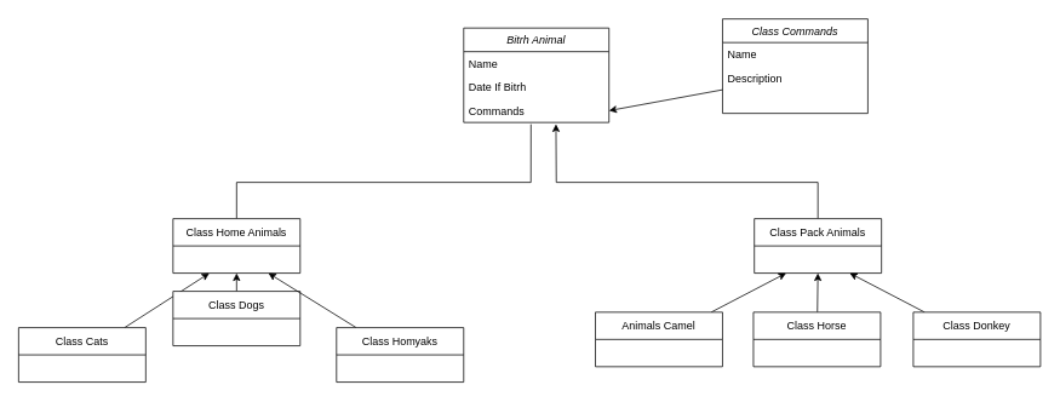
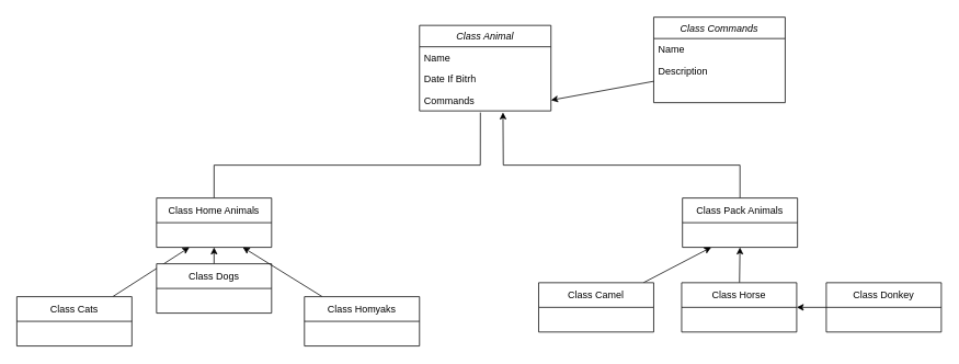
- <mxCell id="2" value="Bitrh Animal" style="swimlane;fontStyle=2;align=center;verticalAlign=top;childLayout=stackLayout;horizontal=1;startSize=26;horizontalStack=0;resizeParent=1;resizeLast=0;collapsible=1;marginBottom=0;rounded=0;shadow=0;strokeWidth=1;" parent="1" vertex="1"><mxGeometry x="510" y="30" width="160" height="104" as="geometry"><mxRectangle x="230" y="140" width="160" height="26" as="alternateBounds" /></mxGeometry></mxCell>
+ <mxCell id="2" value="Class Animal" style="swimlane;fontStyle=2;align=center;verticalAlign=top;childLayout=stackLayout;horizontal=1;startSize=26;horizontalStack=0;resizeParent=1;resizeLast=0;collapsible=1;marginBottom=0;rounded=0;shadow=0;strokeWidth=1;" parent="1" vertex="1"><mxGeometry x="510" y="30" width="160" height="104" as="geometry"><mxRectangle x="230" y="140" width="160" height="26" as="alternateBounds" /></mxGeometry></mxCell>
- <mxCell id="20" style="edgeStyle=none;rounded=0;orthogonalLoop=1;jettySize=auto;html=1;entryX=0.75;entryY=1;entryDx=0;entryDy=0;strokeColor=default;endArrow=classic;endFill=1;" edge="1" parent="1" source="21" target="9"><mxGeometry relative="1" as="geometry" /></mxCell>
+ <mxCell id="20" style="edgeStyle=none;rounded=0;orthogonalLoop=1;jettySize=auto;html=1;strokeColor=default;endArrow=classic;endFill=1;" edge="1" parent="1" source="21" target="19"><mxGeometry relative="1" as="geometry" /></mxCell>
- <mxCell id="17" value="Animals Camel" style="swimlane;fontStyle=0;childLayout=stackLayout;horizontal=1;startSize=30;horizontalStack=0;resizeParent=1;resizeParentMax=0;resizeLast=0;collapsible=1;marginBottom=0;" vertex="1" parent="1"><mxGeometry x="655" y="343" width="140" height="60" as="geometry" /></mxCell>
+ <mxCell id="17" value="Class Camel" style="swimlane;fontStyle=0;childLayout=stackLayout;horizontal=1;startSize=30;horizontalStack=0;resizeParent=1;resizeParentMax=0;resizeLast=0;collapsible=1;marginBottom=0;" vertex="1" parent="1"><mxGeometry x="655" y="343" width="140" height="60" as="geometry" /></mxCell>
